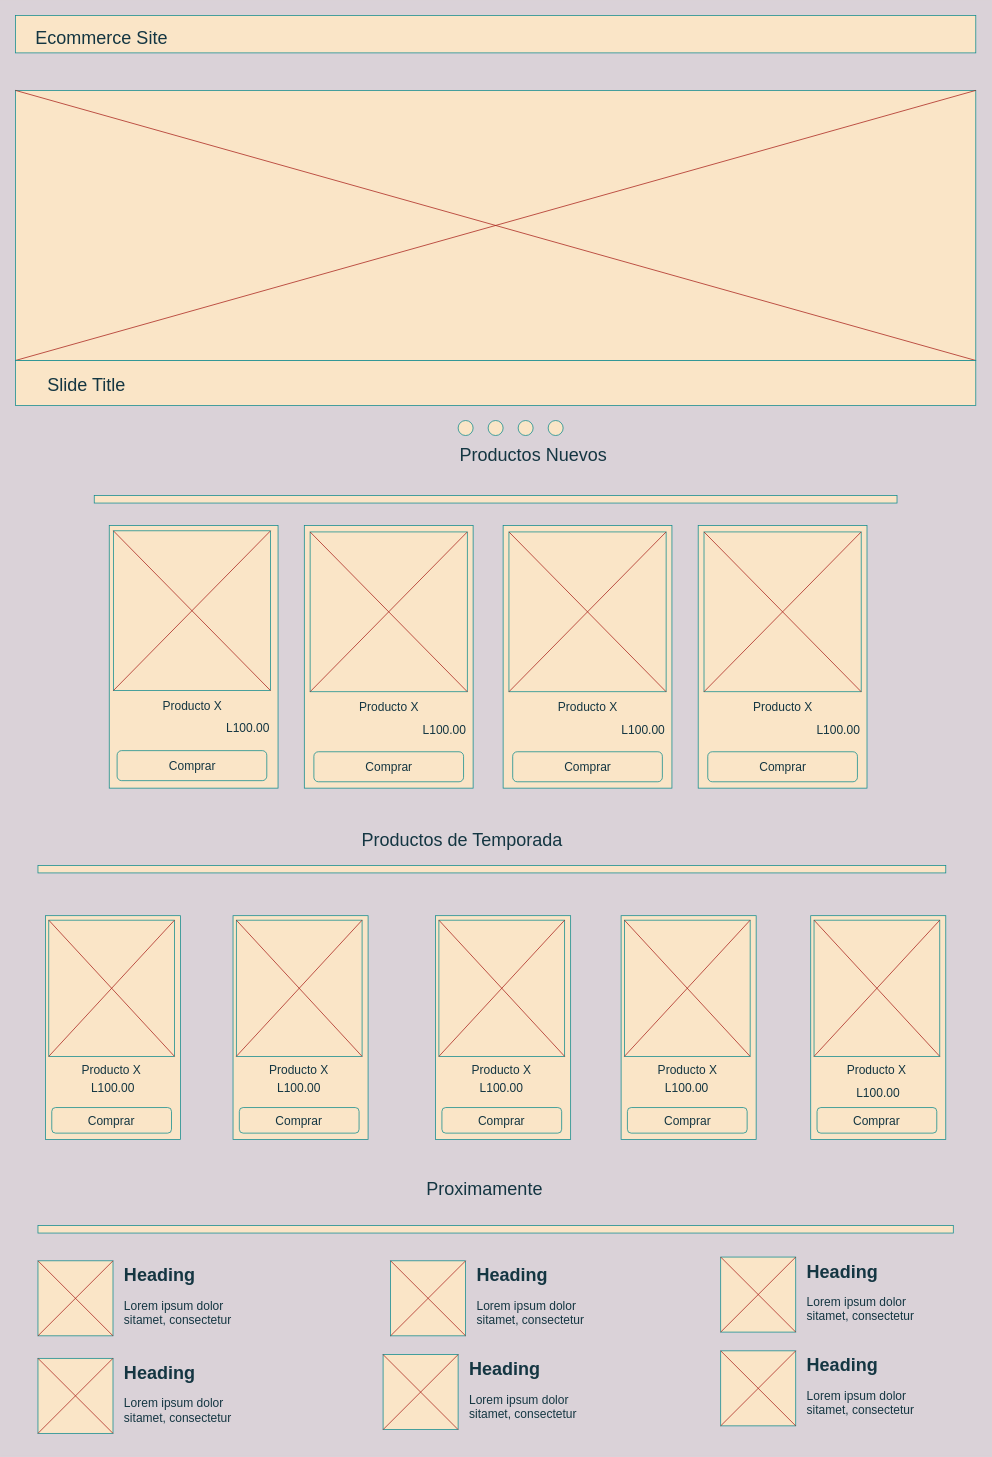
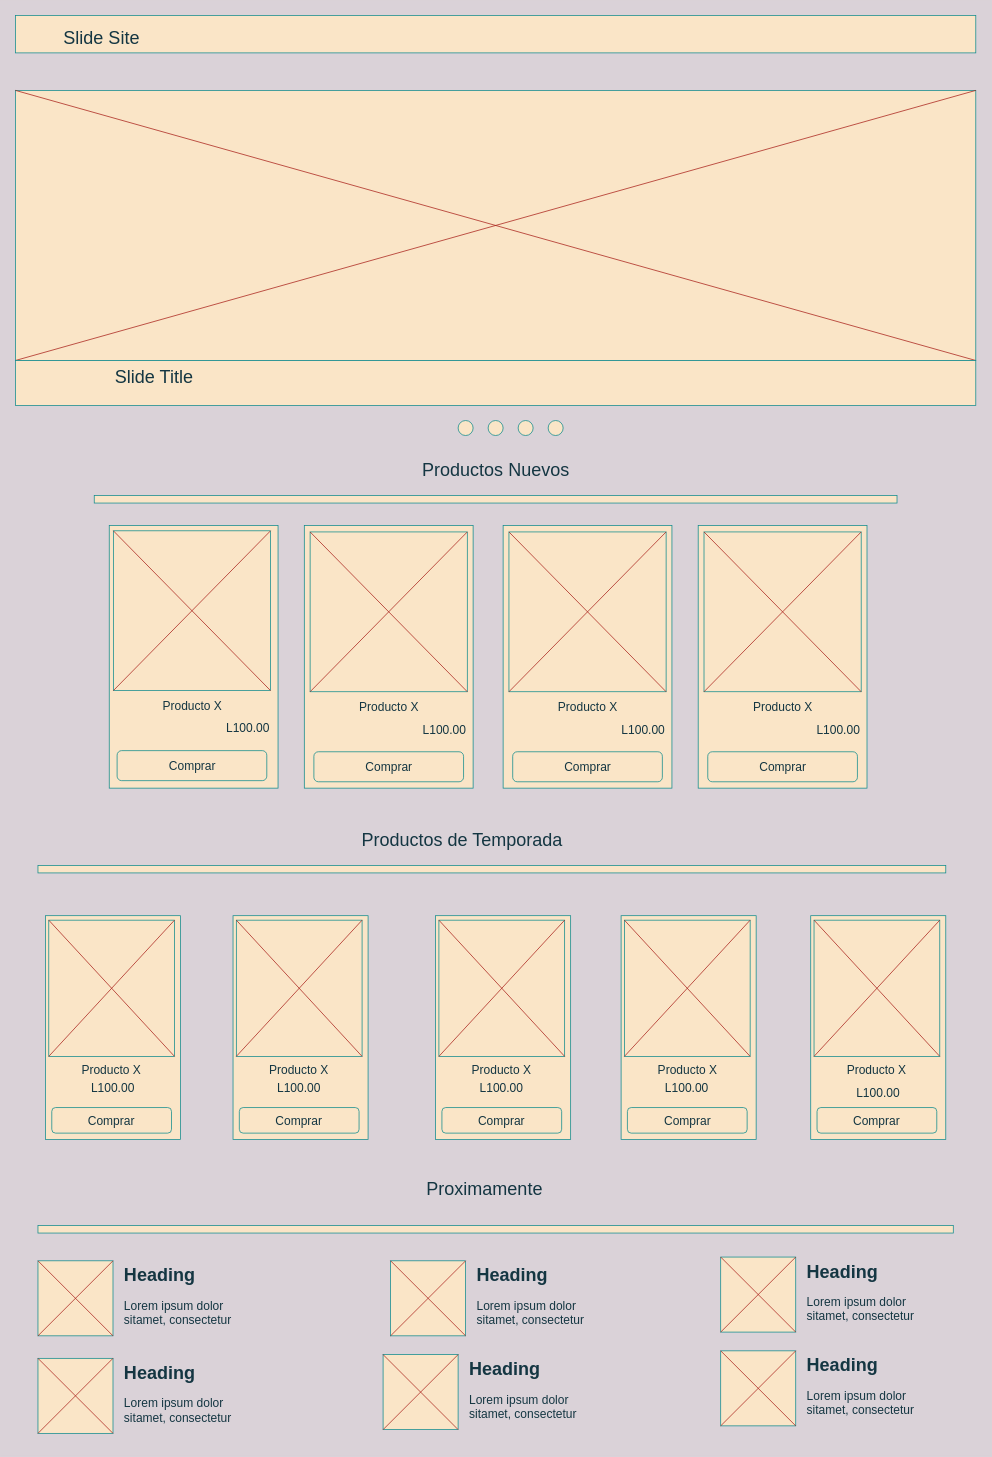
- <mxCell id="9" value="Ecommerce Site" style="text;html=1;strokeColor=none;fillColor=none;align=center;verticalAlign=middle;whiteSpace=wrap;rounded=0;fontSize=24;fontColor=#143642;" parent="2" vertex="1"><mxGeometry x="10" y="20" width="210" height="20" as="geometry" /></mxCell>
+ <mxCell id="9" value="Slide Site" style="text;html=1;strokeColor=none;fillColor=none;align=center;verticalAlign=middle;whiteSpace=wrap;rounded=0;fontSize=24;fontColor=#143642;" parent="2" vertex="1"><mxGeometry x="10" y="20" width="210" height="20" as="geometry" /></mxCell>
- <mxCell id="8" value="Slide Title" style="text;html=1;strokeColor=none;fillColor=none;align=center;verticalAlign=middle;whiteSpace=wrap;rounded=0;fontSize=24;fontColor=#143642;" parent="2" vertex="1"><mxGeometry x="20" y="482.65" width="150" height="20" as="geometry" /></mxCell>
+ <mxCell id="8" value="Slide Title" style="text;html=1;strokeColor=none;fillColor=none;align=center;verticalAlign=middle;whiteSpace=wrap;rounded=0;fontSize=24;fontColor=#143642;" parent="2" vertex="1"><mxGeometry x="110" y="472.65" width="150" height="20" as="geometry" /></mxCell>
- <mxCell id="13" value="Productos Nuevos" style="text;html=1;strokeColor=none;fillColor=none;align=center;verticalAlign=middle;whiteSpace=wrap;rounded=0;fontSize=24;fontColor=#143642;" parent="2" vertex="1"><mxGeometry x="567.5" y="577" width="245" height="20" as="geometry" /></mxCell>
+ <mxCell id="13" value="Productos Nuevos" style="text;html=1;strokeColor=none;fillColor=none;align=center;verticalAlign=middle;whiteSpace=wrap;rounded=0;fontSize=24;fontColor=#143642;" parent="2" vertex="1"><mxGeometry x="517.5" y="597" width="245" height="20" as="geometry" /></mxCell>
